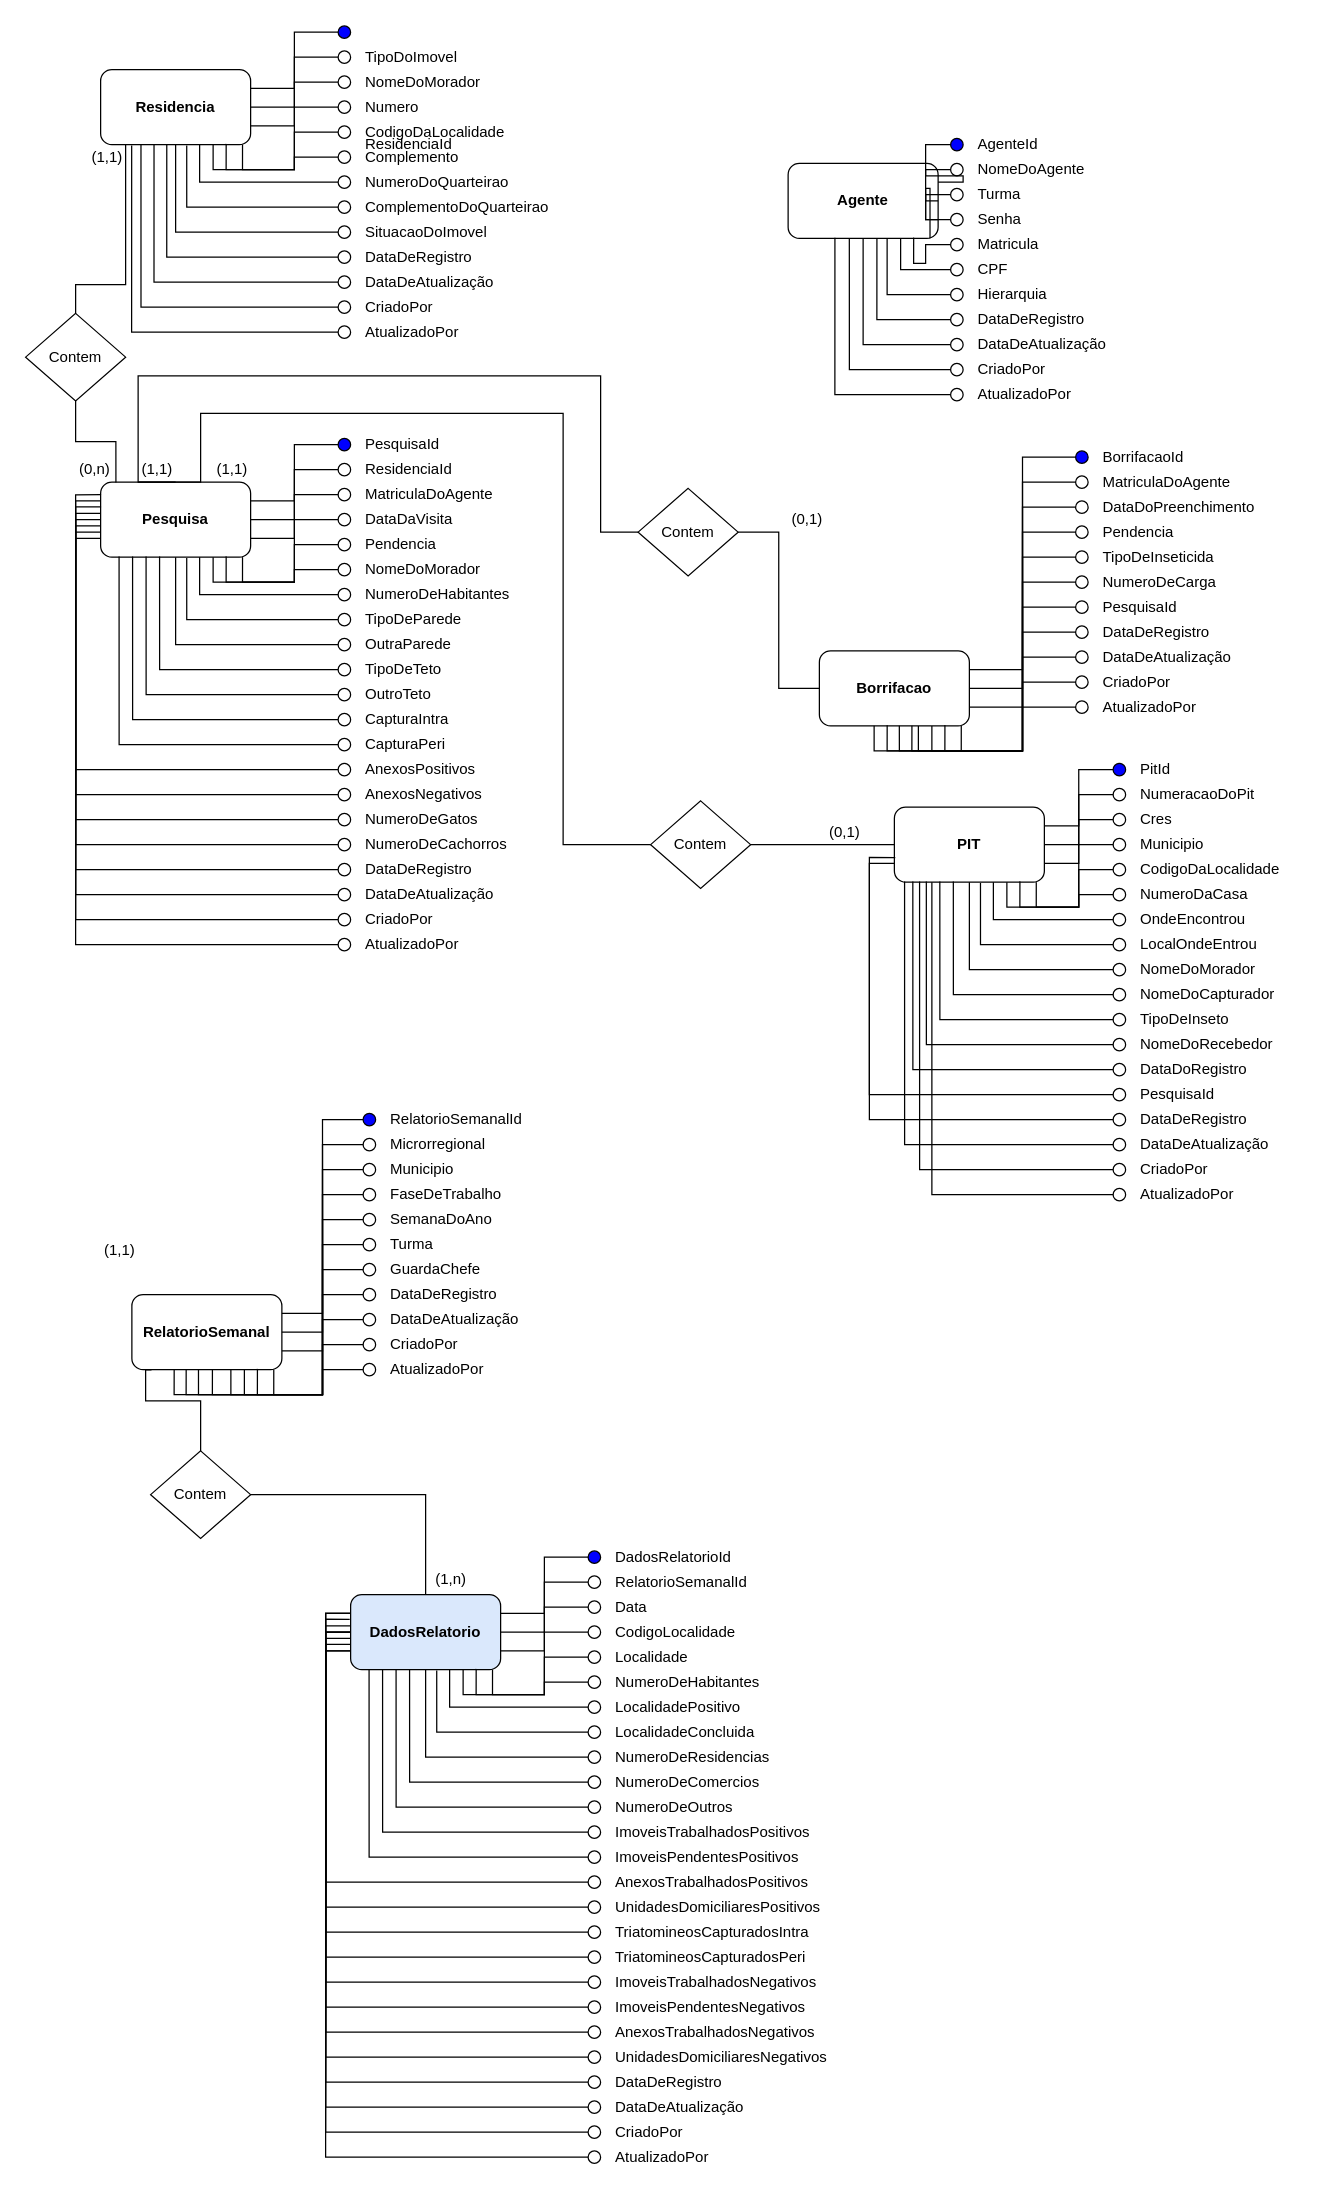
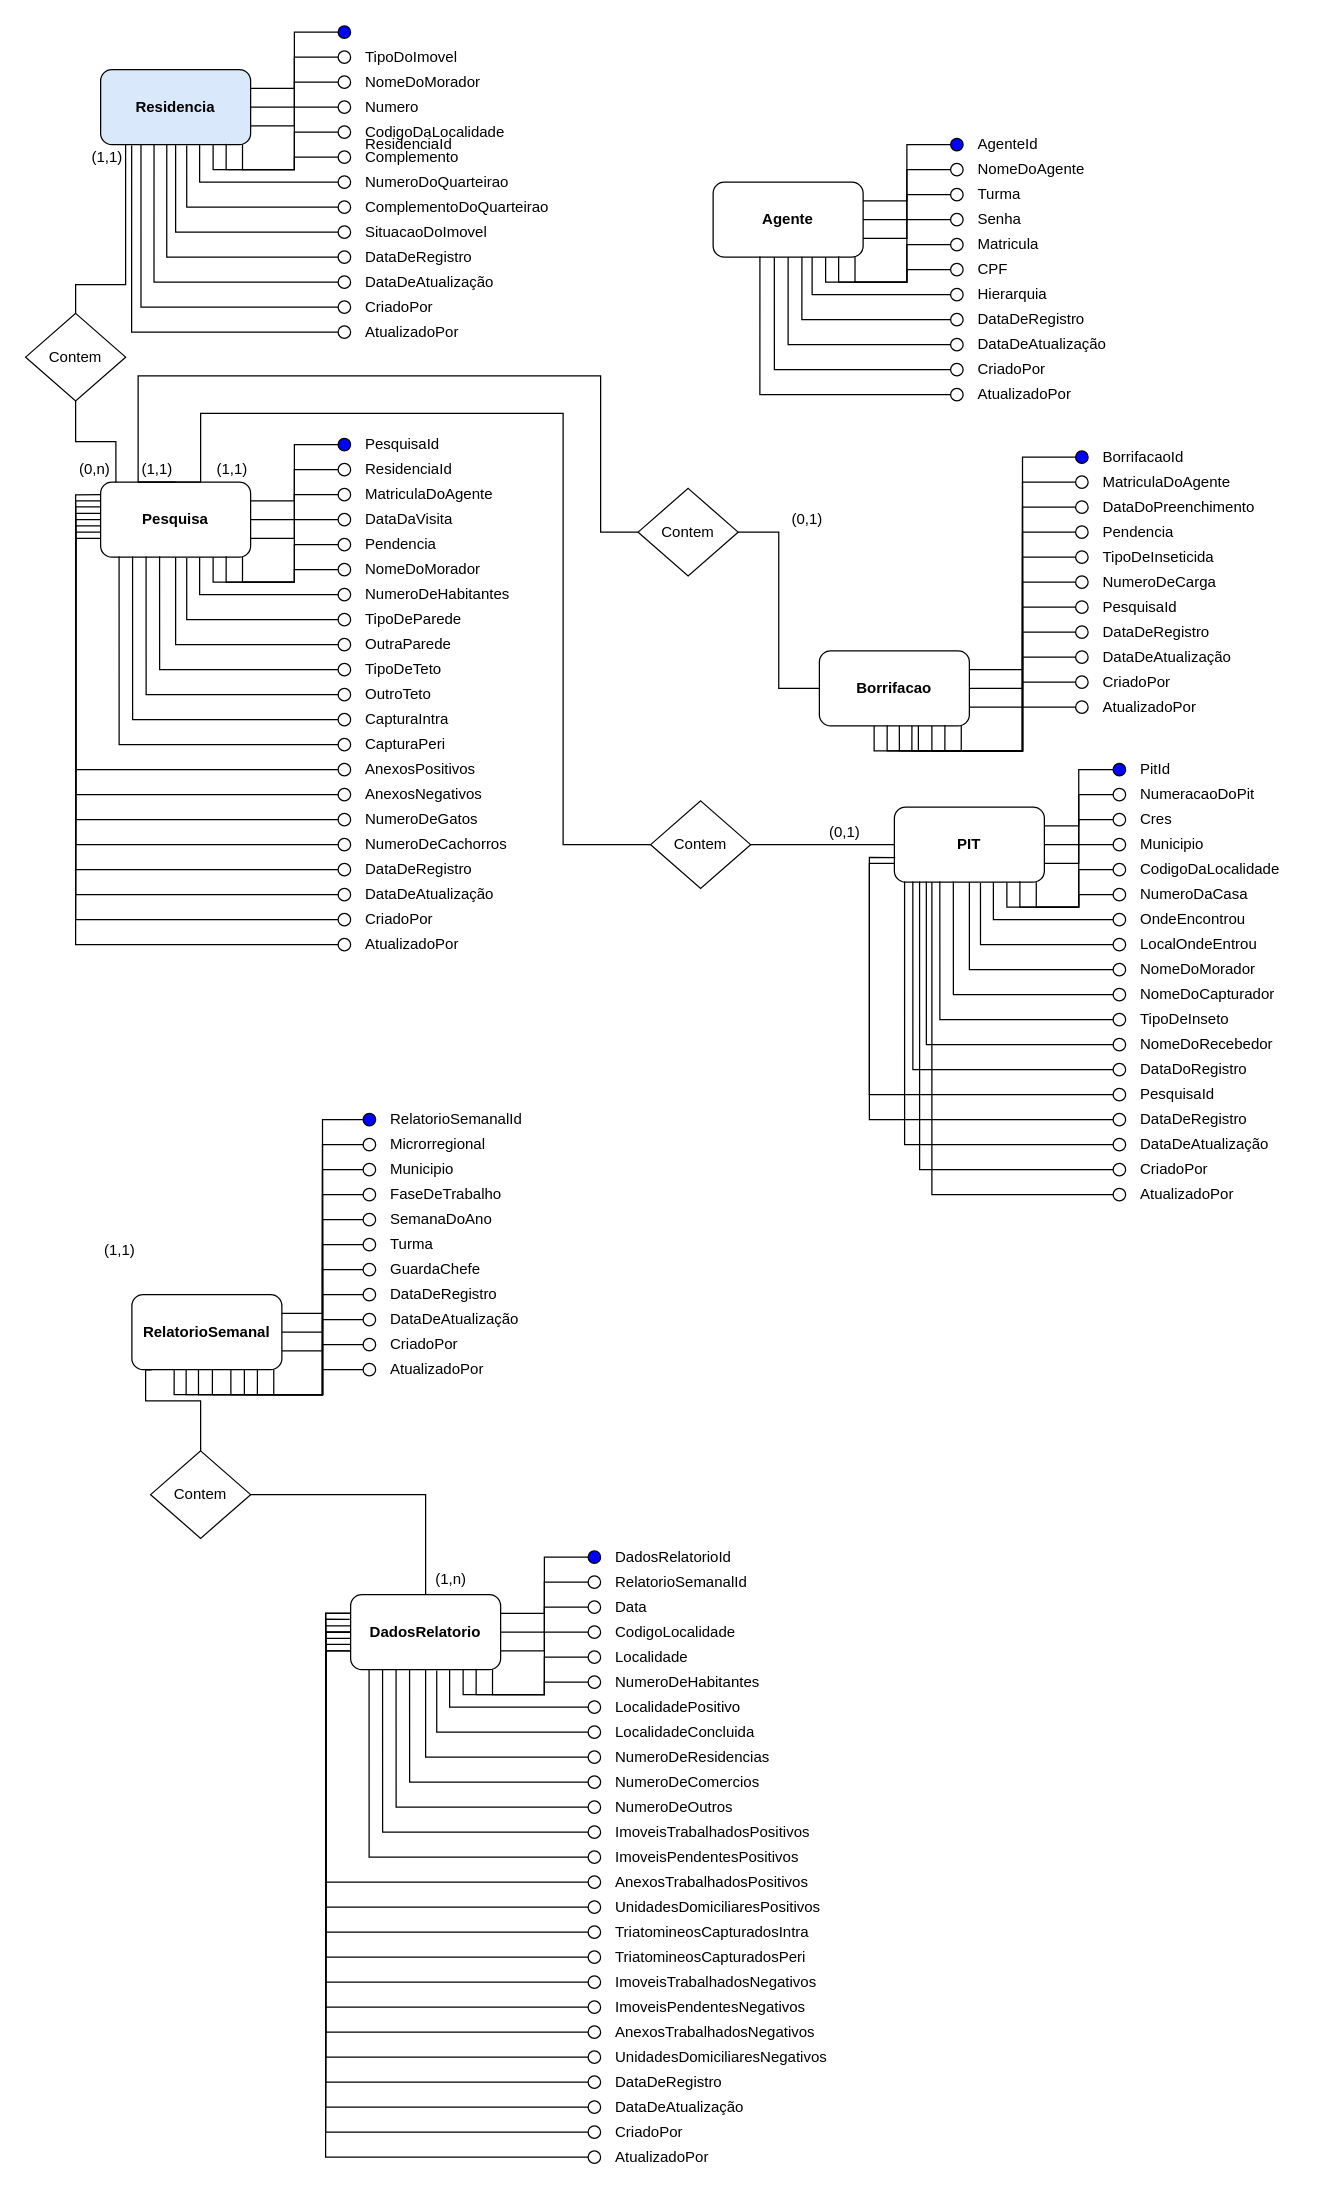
- <mxCell id="3" value="&lt;span style=&quot;font-weight: 700;&quot;&gt;Residencia&lt;/span&gt;" style="rounded=1;whiteSpace=wrap;html=1;" parent="1" vertex="1"><mxGeometry x="80" y="55" width="120" height="60" as="geometry" /></mxCell>
+ <mxCell id="3" value="&lt;span style=&quot;font-weight: 700;&quot;&gt;Residencia&lt;/span&gt;" style="rounded=1;whiteSpace=wrap;html=1;fillColor=#dae8fc;" parent="1" vertex="1"><mxGeometry x="80" y="55" width="120" height="60" as="geometry" /></mxCell>
- <mxCell id="48" value="&lt;span style=&quot;font-weight: 700;&quot;&gt;Agente&lt;/span&gt;" style="rounded=1;whiteSpace=wrap;html=1;" parent="1" vertex="1"><mxGeometry x="630" y="130" width="120" height="60" as="geometry" /></mxCell>
+ <mxCell id="48" value="&lt;span style=&quot;font-weight: 700;&quot;&gt;Agente&lt;/span&gt;" style="rounded=1;whiteSpace=wrap;html=1;" parent="1" vertex="1"><mxGeometry x="570" y="145" width="120" height="60" as="geometry" /></mxCell>
- <mxCell id="259" value="&lt;span style=&quot;font-weight: 700;&quot;&gt;DadosRelatorio&lt;/span&gt;" style="rounded=1;whiteSpace=wrap;html=1;fillColor=#dae8fc;" parent="258" vertex="1"><mxGeometry y="45" width="120" height="60" as="geometry" /></mxCell>
+ <mxCell id="259" value="&lt;span style=&quot;font-weight: 700;&quot;&gt;DadosRelatorio&lt;/span&gt;" style="rounded=1;whiteSpace=wrap;html=1;" parent="258" vertex="1"><mxGeometry y="45" width="120" height="60" as="geometry" /></mxCell>
